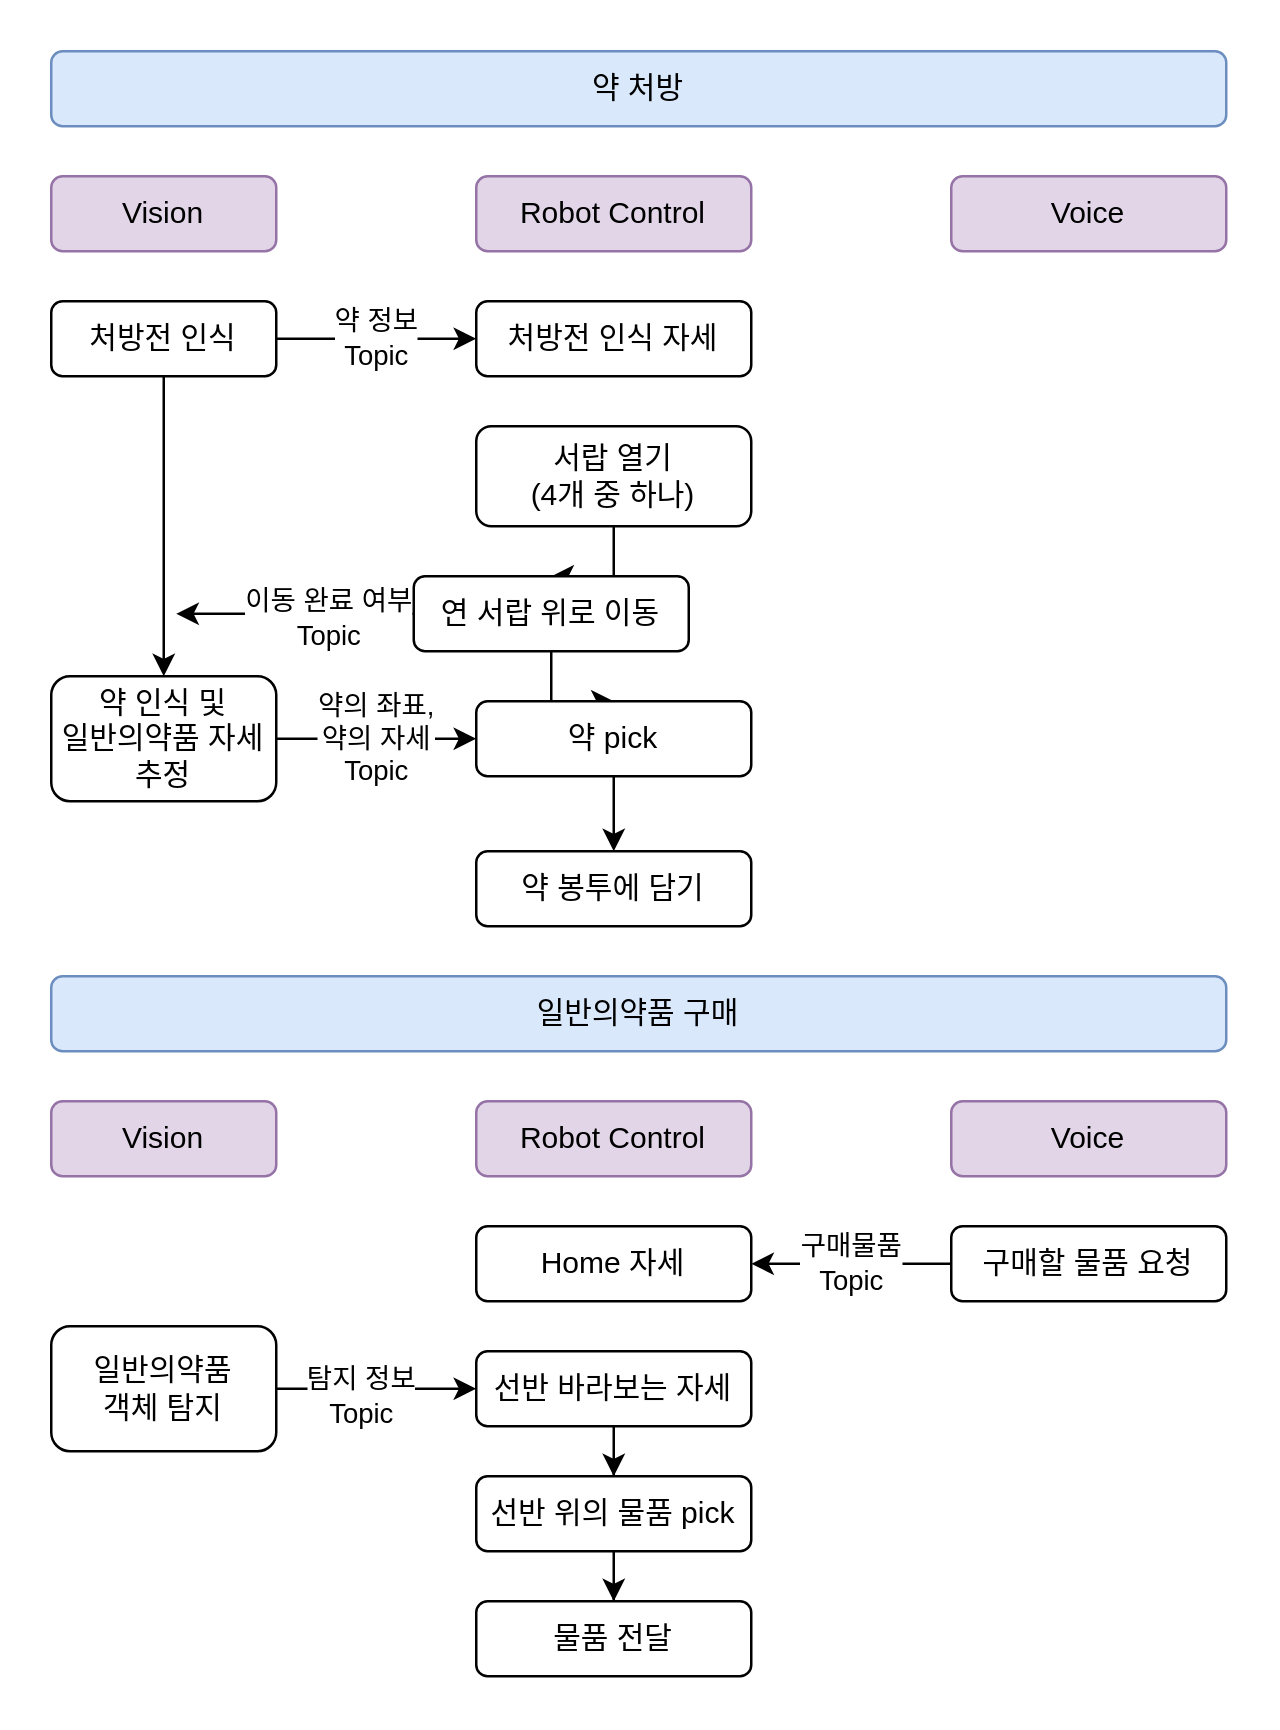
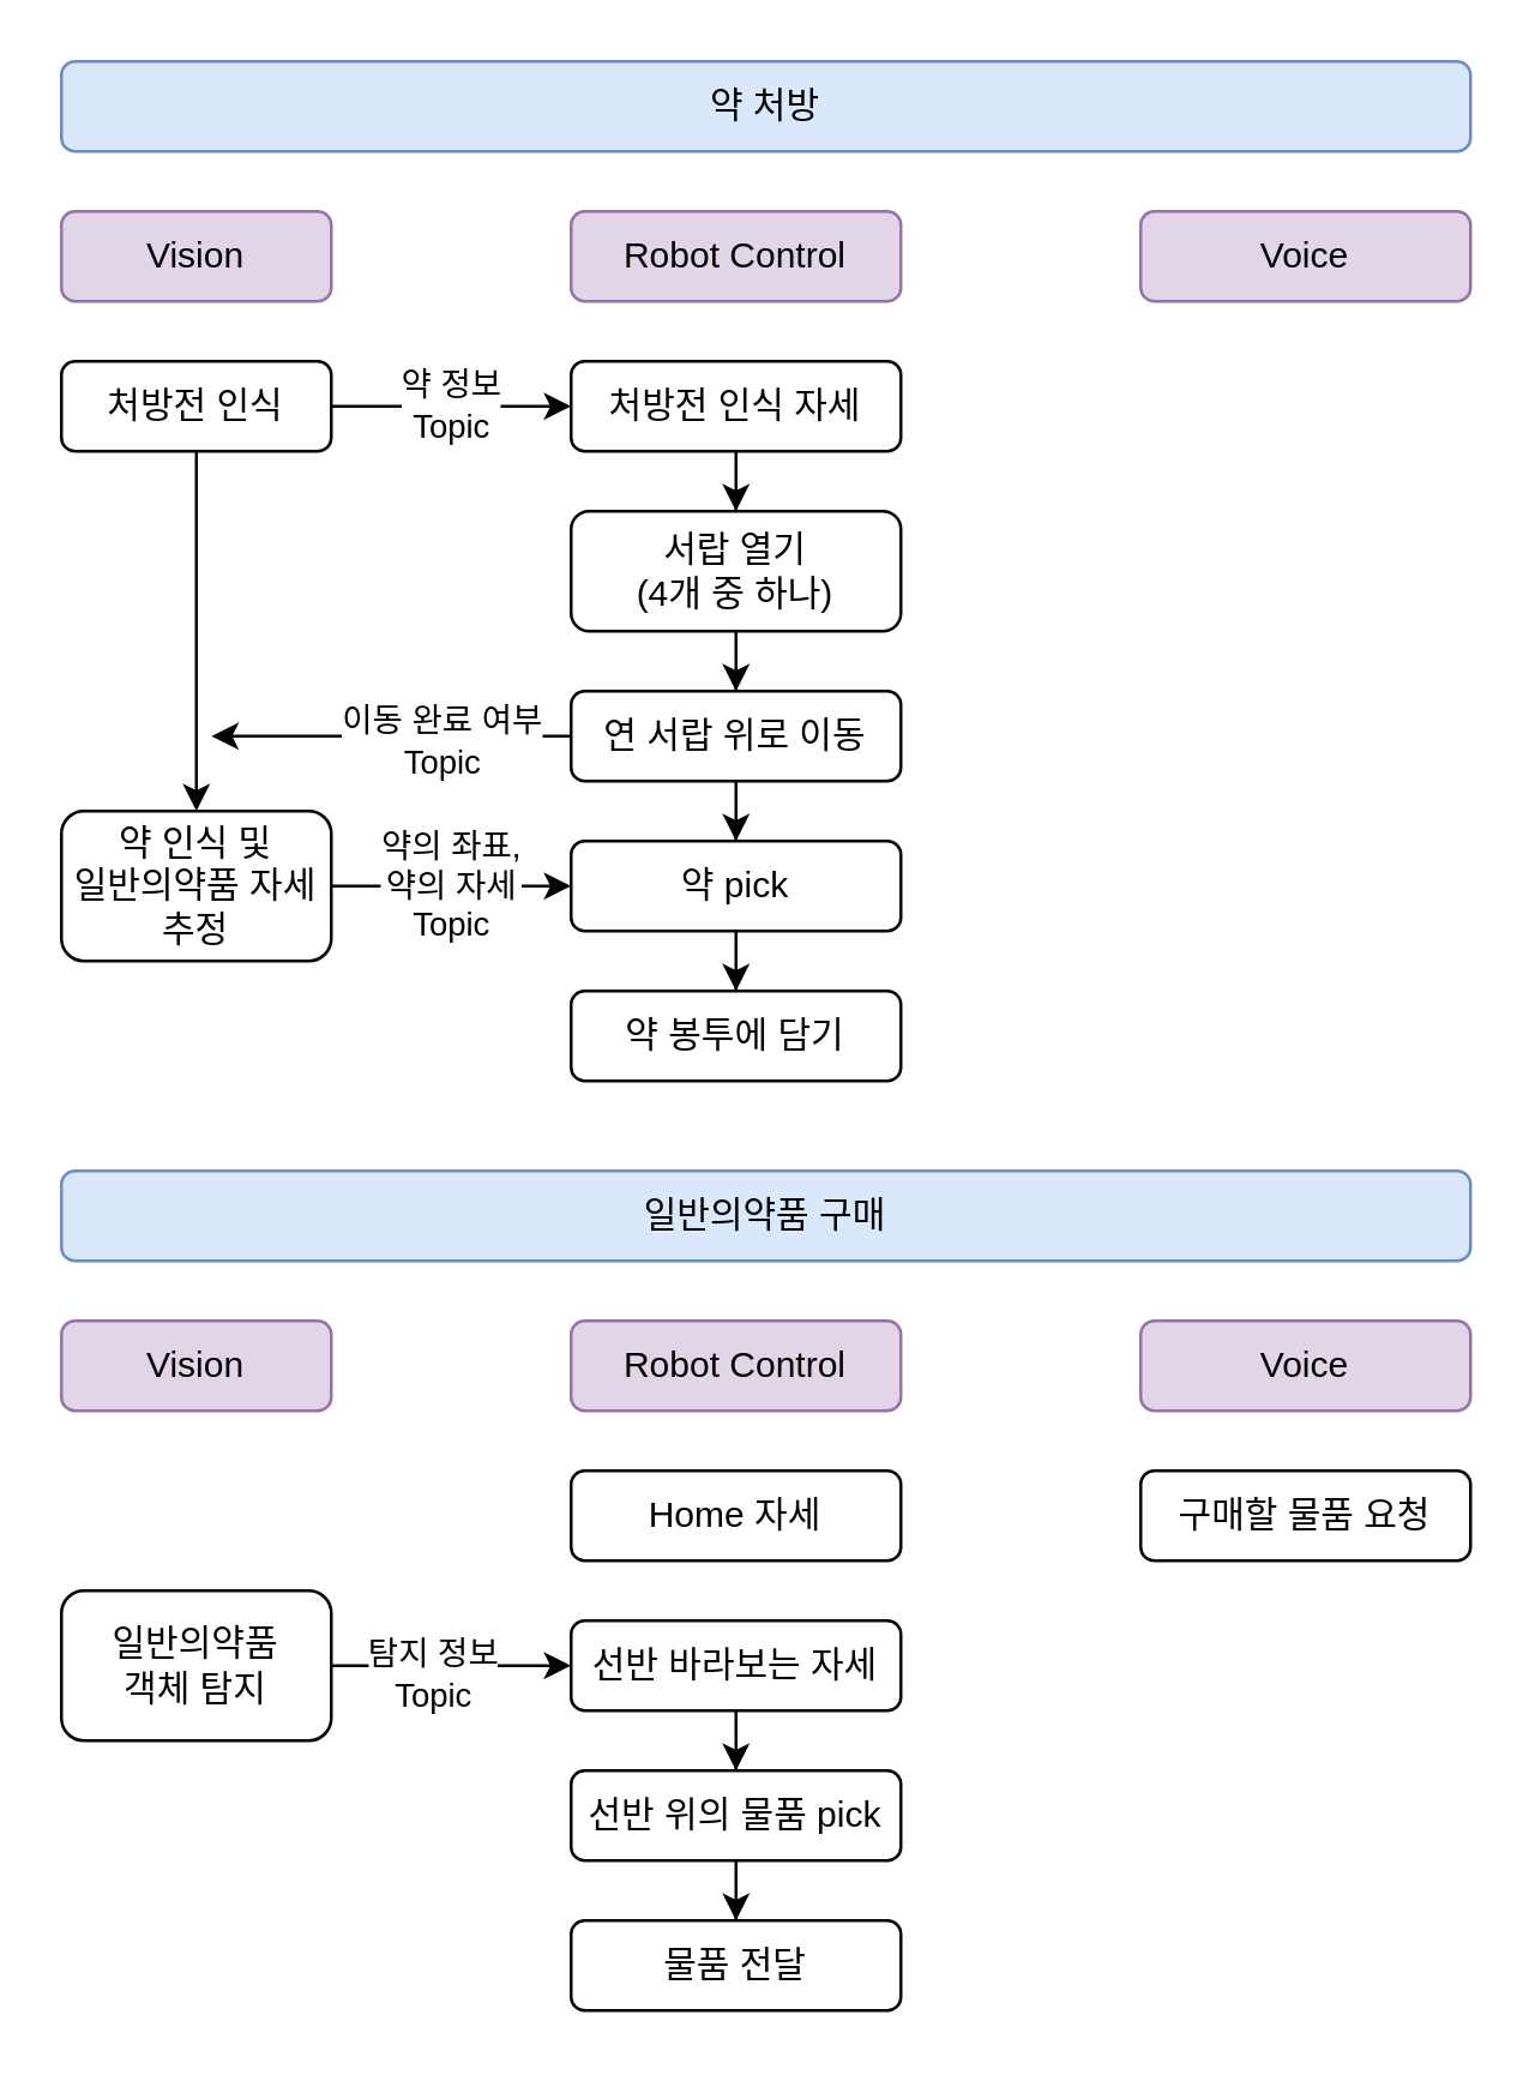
+ <mxCell id="10" style="edgeStyle=orthogonalEdgeStyle;rounded=0;orthogonalLoop=1;jettySize=auto;html=1;entryX=0.5;entryY=0;entryDx=0;entryDy=0;" parent="1" source="7" target="9" edge="1"><mxGeometry relative="1" as="geometry"><mxPoint x="265" y="170" as="targetPoint" /></mxGeometry></mxCell>
- <mxCell id="14" value="연 서랍 위로 이동" style="rounded=1;whiteSpace=wrap;html=1;" parent="1" vertex="1"><mxGeometry x="165" y="230" width="110" height="30" as="geometry" /></mxCell>
+ <mxCell id="14" value="연 서랍 위로 이동" style="rounded=1;whiteSpace=wrap;html=1;" parent="1" vertex="1"><mxGeometry x="190" y="230" width="110" height="30" as="geometry" /></mxCell>
- <mxCell id="19" value="약 봉투에 담기" style="rounded=1;whiteSpace=wrap;html=1;" parent="1" vertex="1"><mxGeometry x="190" y="340" width="110" height="30" as="geometry" /></mxCell>
+ <mxCell id="19" value="약 봉투에 담기" style="rounded=1;whiteSpace=wrap;html=1;" parent="1" vertex="1"><mxGeometry x="190" y="330" width="110" height="30" as="geometry" /></mxCell>
- <mxCell id="26" value="구매물품&lt;div&gt;Topic&lt;/div&gt;" style="edgeStyle=orthogonalEdgeStyle;rounded=0;orthogonalLoop=1;jettySize=auto;html=1;entryX=1;entryY=0.5;entryDx=0;entryDy=0;" parent="1" source="27" target="25" edge="1"><mxGeometry relative="1" as="geometry" /></mxCell>
